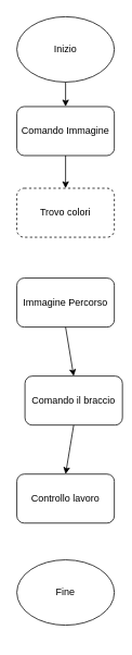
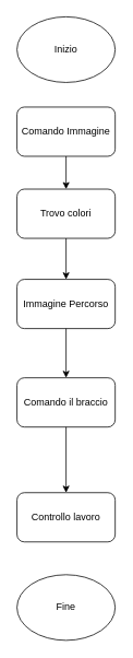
- <mxCell id="10" value="" style="endArrow=classic;html=1;rounded=0;exitX=0.5;exitY=1;exitDx=0;exitDy=0;entryX=0.5;entryY=0;entryDx=0;entryDy=0;" edge="1" parent="1" source="9" target="2"><mxGeometry width="50" height="50" relative="1" as="geometry"><mxPoint x="150" y="130" as="sourcePoint" /><mxPoint x="200" y="80" as="targetPoint" /></mxGeometry></mxCell>
- <mxCell id="3" value="Trovo colori" style="rounded=1;whiteSpace=wrap;html=1;dashed=1;" vertex="1" parent="1"><mxGeometry x="20" y="230" width="120" height="60" as="geometry" /></mxCell>
+ <mxCell id="3" value="Trovo colori" style="rounded=1;whiteSpace=wrap;html=1;" vertex="1" parent="1"><mxGeometry x="20" y="230" width="120" height="60" as="geometry" /></mxCell>
+ <mxCell id="7" value="" style="endArrow=classic;html=1;rounded=0;exitX=0.5;exitY=1;exitDx=0;exitDy=0;entryX=0.5;entryY=0;entryDx=0;entryDy=0;" edge="1" parent="1" source="3" target="4"><mxGeometry width="50" height="50" relative="1" as="geometry"><mxPoint x="210" y="360" as="sourcePoint" /><mxPoint x="260" y="310" as="targetPoint" /></mxGeometry></mxCell>
- <mxCell id="5" value="Comando il braccio" style="rounded=1;whiteSpace=wrap;html=1;" vertex="1" parent="1"><mxGeometry x="30" y="460" width="120" height="60" as="geometry" /></mxCell>
+ <mxCell id="5" value="Comando il braccio" style="rounded=1;whiteSpace=wrap;html=1;" vertex="1" parent="1"><mxGeometry x="20" y="460" width="120" height="60" as="geometry" /></mxCell>
- <mxCell id="12" value="Controllo lavoro" style="rounded=1;whiteSpace=wrap;html=1;" vertex="1" parent="1"><mxGeometry x="20" y="580" width="120" height="60" as="geometry" /></mxCell>
+ <mxCell id="12" value="Controllo lavoro" style="rounded=1;whiteSpace=wrap;html=1;" vertex="1" parent="1"><mxGeometry x="20" y="600" width="120" height="60" as="geometry" /></mxCell>
- <mxCell id="11" value="Fine" style="ellipse;whiteSpace=wrap;html=1;" vertex="1" parent="1"><mxGeometry x="20" y="685" width="120" height="80" as="geometry" /></mxCell>
+ <mxCell id="11" value="Fine" style="ellipse;whiteSpace=wrap;html=1;" vertex="1" parent="1"><mxGeometry x="20" y="700" width="120" height="80" as="geometry" /></mxCell>
